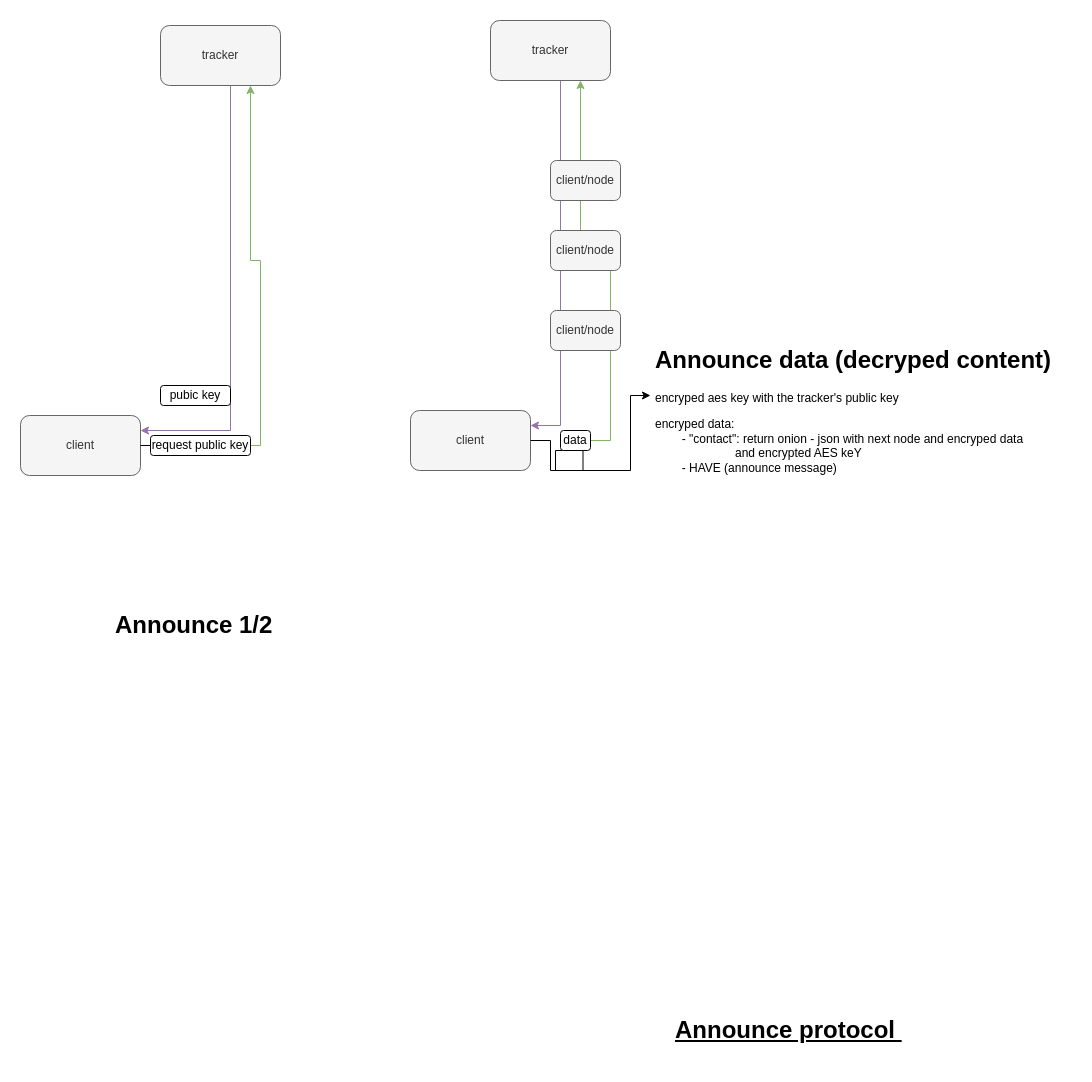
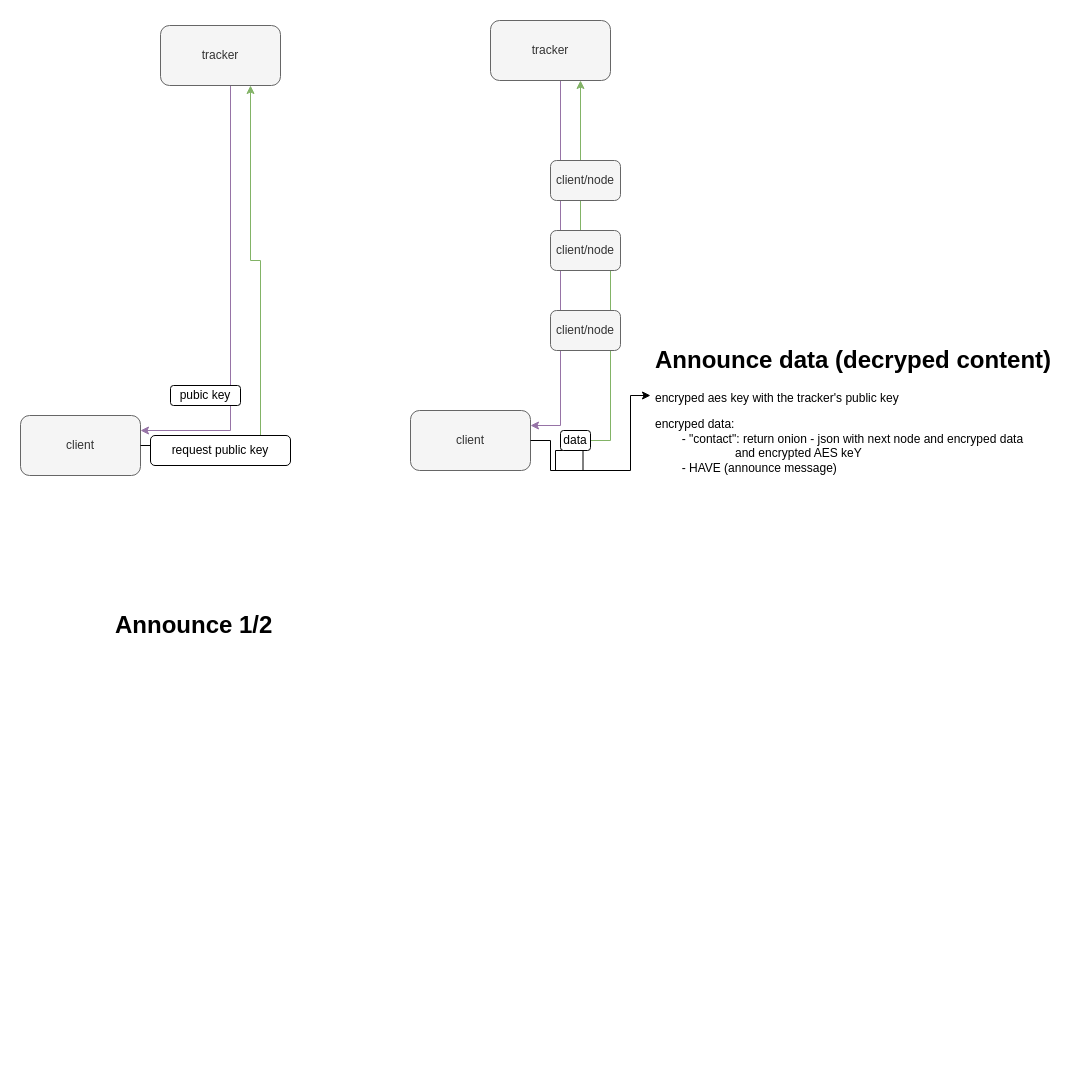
- <mxCell id="19" value="pubic key" style="rounded=1;whiteSpace=wrap;html=1;" parent="1" vertex="1"><mxGeometry x="160" y="385" width="70" height="20" as="geometry" /></mxCell>
+ <mxCell id="19" value="pubic key" style="rounded=1;whiteSpace=wrap;html=1;" parent="1" vertex="1"><mxGeometry x="170" y="385" width="70" height="20" as="geometry" /></mxCell>
- <mxCell id="18" value="request public key" style="rounded=1;whiteSpace=wrap;html=1;" parent="1" vertex="1"><mxGeometry x="150" y="435" width="100" height="20" as="geometry" /></mxCell>
+ <mxCell id="18" value="request public key" style="rounded=1;whiteSpace=wrap;html=1;" parent="1" vertex="1"><mxGeometry x="150" y="435" width="140" height="30" as="geometry" /></mxCell>
- <mxCell id="21" value="&lt;h1&gt;&lt;u&gt;Announce protocol&amp;nbsp;&lt;/u&gt;&lt;/h1&gt;&lt;span style=&quot;background-color: initial;&quot;&gt;&lt;br&gt;&lt;/span&gt;" style="text;html=1;strokeColor=none;fillColor=none;spacing=5;spacingTop=-20;whiteSpace=wrap;overflow=hidden;rounded=0;" parent="1" vertex="1"><mxGeometry x="670" y="1010" width="250" height="50" as="geometry" /></mxCell>
